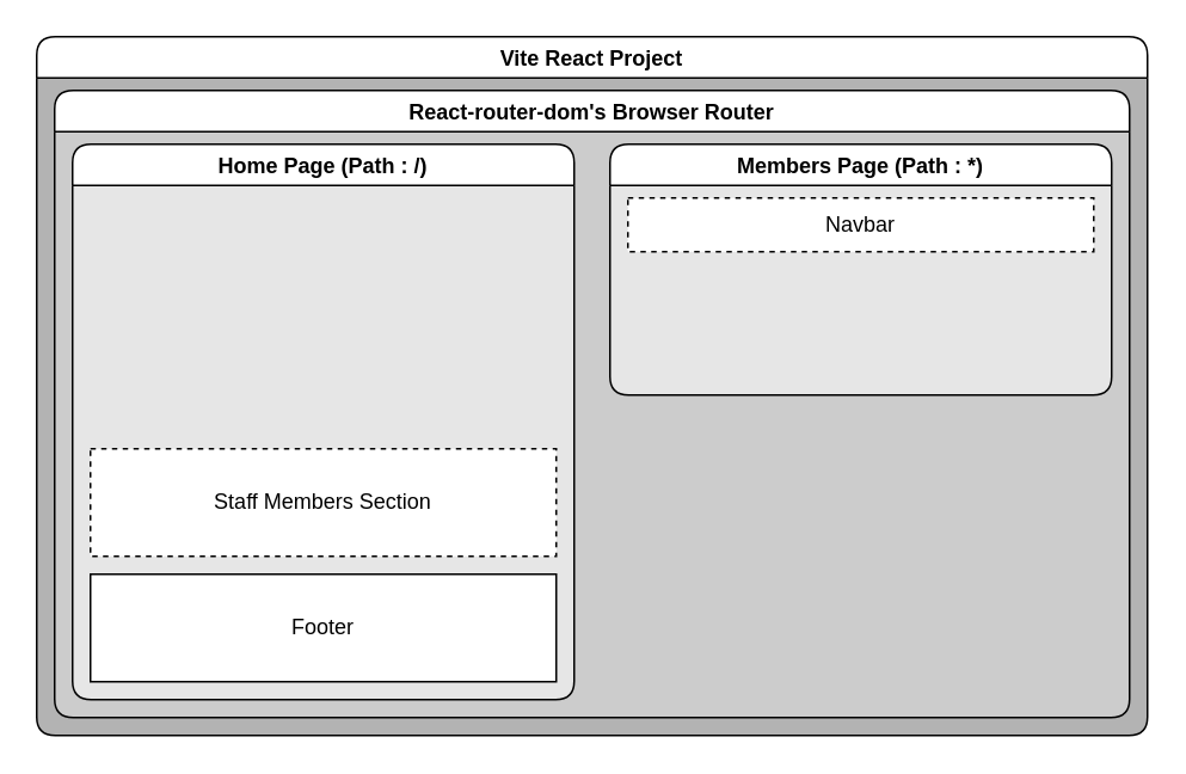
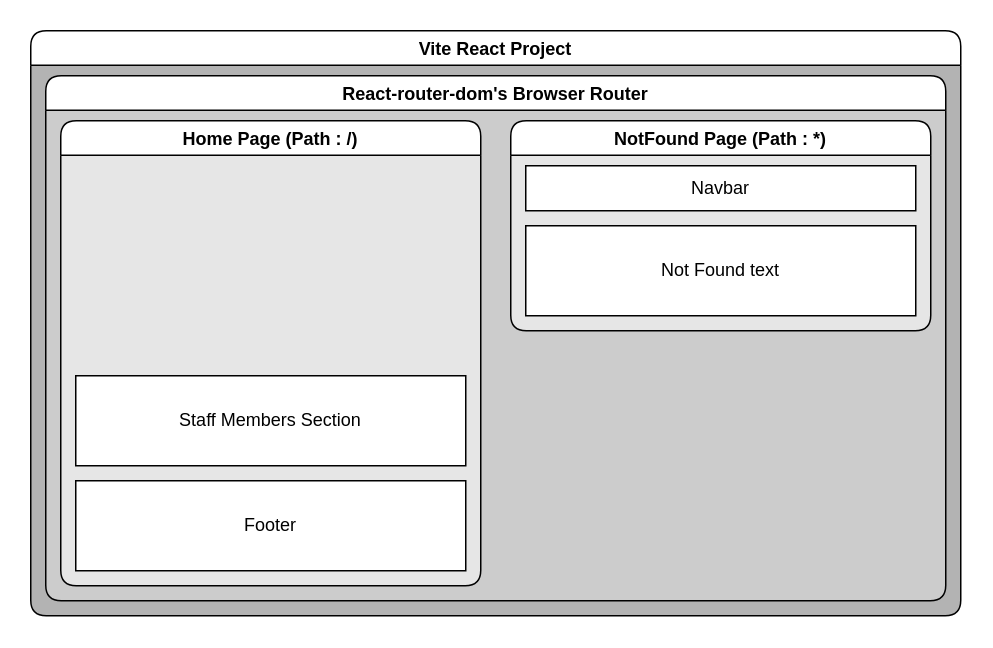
- <mxCell id="7" value="Members Page (Path : *)" style="swimlane;rounded=1;shadow=0;swimlaneFillColor=#E6E6E6;" parent="3" vertex="1"><mxGeometry x="310" y="30" width="280" height="140" as="geometry" /></mxCell>
+ <mxCell id="7" value="NotFound Page (Path : *)" style="swimlane;rounded=1;shadow=0;swimlaneFillColor=#E6E6E6;" parent="3" vertex="1"><mxGeometry x="310" y="30" width="280" height="140" as="geometry" /></mxCell>
- <mxCell id="8" value="Navbar" style="whiteSpace=wrap;html=1;align=center;treeFolding=1;treeMoving=1;newEdgeStyle={&quot;edgeStyle&quot;:&quot;elbowEdgeStyle&quot;,&quot;startArrow&quot;:&quot;none&quot;,&quot;endArrow&quot;:&quot;none&quot;};dashed=1;" parent="7" vertex="1"><mxGeometry x="10" y="30" width="260" height="30" as="geometry" /></mxCell>
+ <mxCell id="8" value="Navbar" style="whiteSpace=wrap;html=1;align=center;treeFolding=1;treeMoving=1;newEdgeStyle={&quot;edgeStyle&quot;:&quot;elbowEdgeStyle&quot;,&quot;startArrow&quot;:&quot;none&quot;,&quot;endArrow&quot;:&quot;none&quot;};" parent="7" vertex="1"><mxGeometry x="10" y="30" width="260" height="30" as="geometry" /></mxCell>
+ <mxCell id="9" value="Not Found text" style="whiteSpace=wrap;html=1;align=center;treeFolding=1;treeMoving=1;newEdgeStyle={&quot;edgeStyle&quot;:&quot;elbowEdgeStyle&quot;,&quot;startArrow&quot;:&quot;none&quot;,&quot;endArrow&quot;:&quot;none&quot;};" parent="7" vertex="1"><mxGeometry x="10" y="70" width="260" height="60" as="geometry" /></mxCell>
- <mxCell id="5" value="Staff Members Section" style="whiteSpace=wrap;html=1;align=center;treeFolding=1;treeMoving=1;newEdgeStyle={&quot;edgeStyle&quot;:&quot;elbowEdgeStyle&quot;,&quot;startArrow&quot;:&quot;none&quot;,&quot;endArrow&quot;:&quot;none&quot;};dashed=1;" parent="4" vertex="1"><mxGeometry x="10" y="170" width="260" height="60" as="geometry" /></mxCell>
+ <mxCell id="5" value="Staff Members Section" style="whiteSpace=wrap;html=1;align=center;treeFolding=1;treeMoving=1;newEdgeStyle={&quot;edgeStyle&quot;:&quot;elbowEdgeStyle&quot;,&quot;startArrow&quot;:&quot;none&quot;,&quot;endArrow&quot;:&quot;none&quot;};" parent="4" vertex="1"><mxGeometry x="10" y="170" width="260" height="60" as="geometry" /></mxCell>
